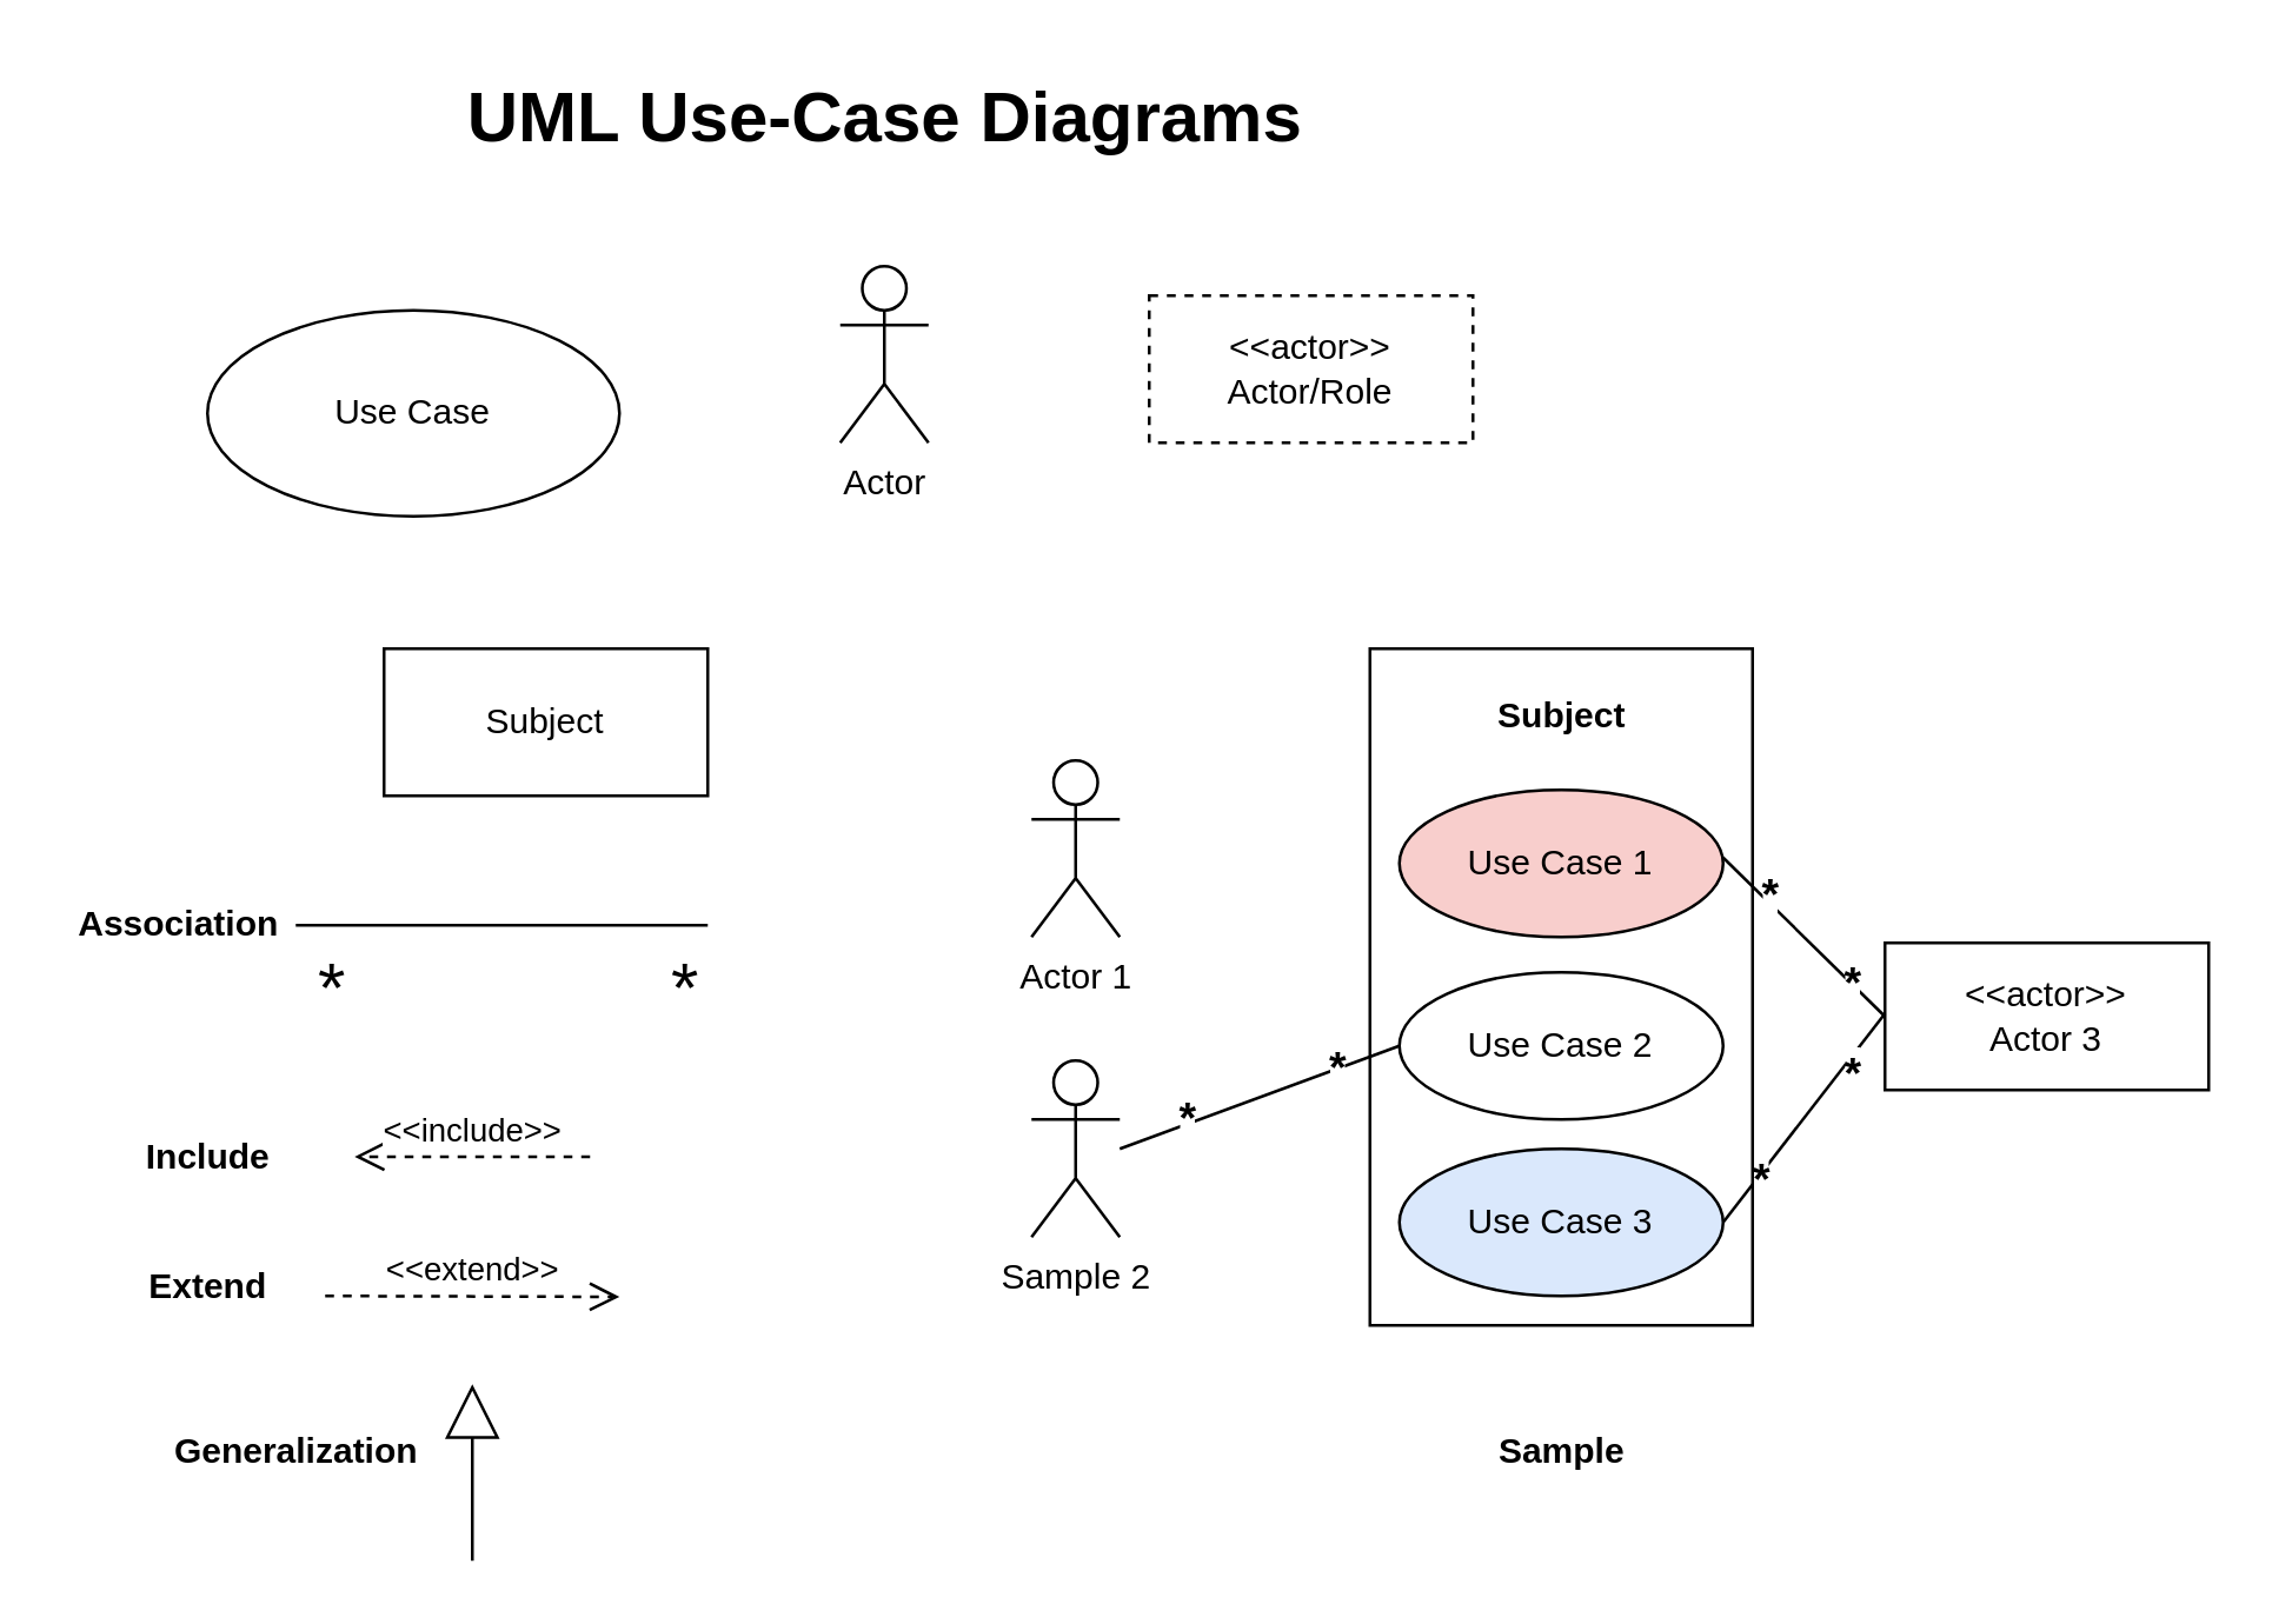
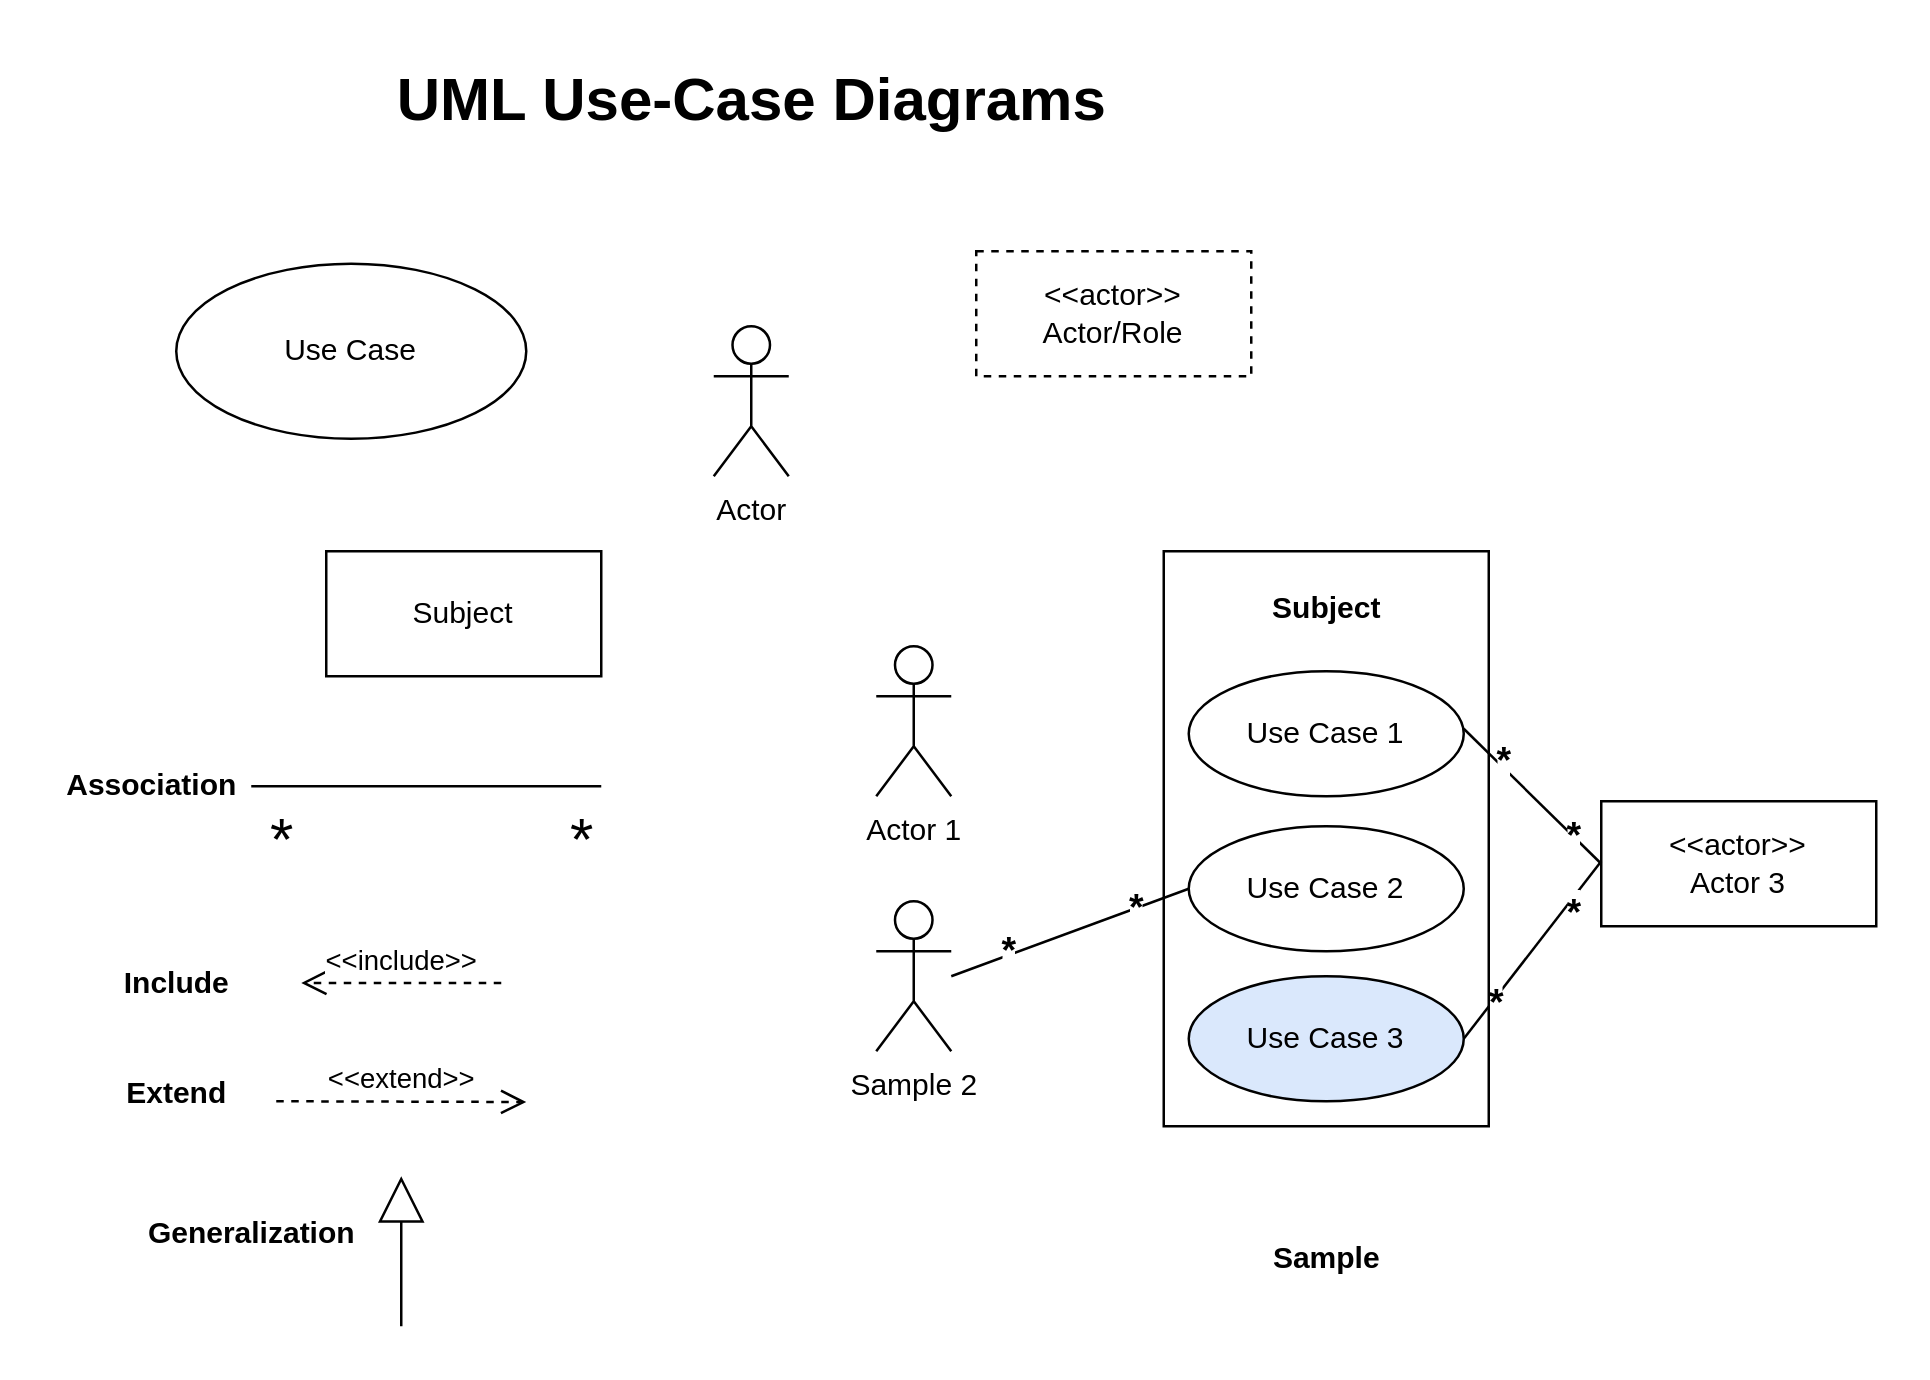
- <mxCell id="3" value="Actor" style="shape=umlActor;verticalLabelPosition=bottom;verticalAlign=top;html=1;" parent="1" vertex="1"><mxGeometry x="285" y="90" width="30" height="60" as="geometry" /></mxCell>
+ <mxCell id="3" value="Actor" style="shape=umlActor;verticalLabelPosition=bottom;verticalAlign=top;html=1;" parent="1" vertex="1"><mxGeometry x="285" y="130" width="30" height="60" as="geometry" /></mxCell>
- <mxCell id="9" value="Use Case 1" style="ellipse;whiteSpace=wrap;html=1;fillColor=#f8cecc;" parent="1" vertex="1"><mxGeometry x="475" y="268" width="110" height="50" as="geometry" /></mxCell>
+ <mxCell id="9" value="Use Case 1" style="ellipse;whiteSpace=wrap;html=1;" parent="1" vertex="1"><mxGeometry x="475" y="268" width="110" height="50" as="geometry" /></mxCell>
- <mxCell id="13" value="Sample" style="text;align=center;fontStyle=1;verticalAlign=middle;spacingLeft=3;spacingRight=3;strokeColor=none;rotatable=0;points=[[0,0.5],[1,0.5]];portConstraint=eastwest;html=1;" parent="1" vertex="1"><mxGeometry x="490" y="480" width="80" height="26" as="geometry" /></mxCell>
+ <mxCell id="13" value="Sample" style="text;align=center;fontStyle=1;verticalAlign=middle;spacingLeft=3;spacingRight=3;strokeColor=none;rotatable=0;points=[[0,0.5],[1,0.5]];portConstraint=eastwest;html=1;" parent="1" vertex="1"><mxGeometry x="490" y="490" width="80" height="26" as="geometry" /></mxCell>
